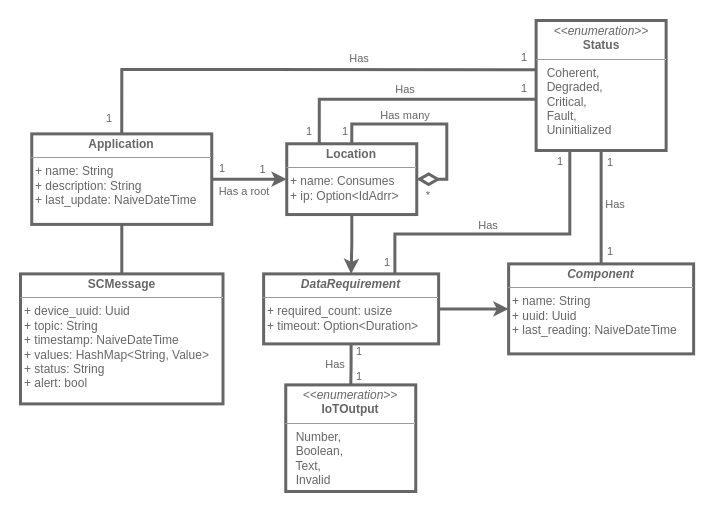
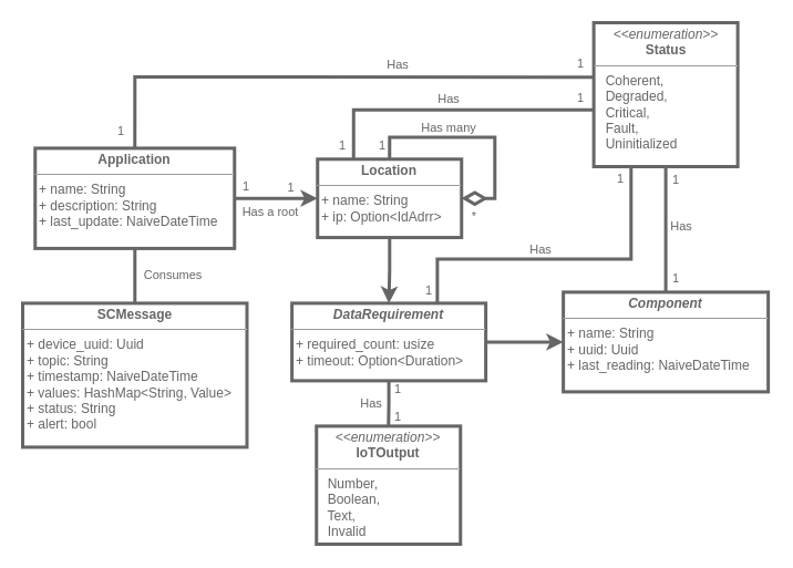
- <mxCell id="15" value="&lt;p style=&quot;margin:0px;margin-top:4px;text-align:center;&quot;&gt;&lt;b&gt;&lt;font color=&quot;#666666&quot;&gt;Location&lt;/font&gt;&lt;/b&gt;&lt;/p&gt;&lt;hr size=&quot;1&quot;&gt;&lt;p style=&quot;margin:0px;margin-left:4px;&quot;&gt;&lt;span style=&quot;color: rgb(102, 102, 102); background-color: initial;&quot;&gt;+ name: Consumes&lt;/span&gt;&lt;br&gt;&lt;/p&gt;&lt;p style=&quot;margin:0px;margin-left:4px;&quot;&gt;&lt;span style=&quot;color: rgb(102, 102, 102); background-color: initial;&quot;&gt;+ ip: Option&amp;lt;IdAdrr&amp;gt;&lt;/span&gt;&lt;/p&gt;&lt;p style=&quot;margin:0px;margin-left:4px;&quot;&gt;&lt;br&gt;&lt;/p&gt;" style="verticalAlign=top;align=left;overflow=fill;fontSize=12;fontFamily=Helvetica;html=1;whiteSpace=wrap;labelBackgroundColor=none;fillColor=#ffffff;strokeColor=#666666;fontColor=#333333;strokeWidth=3;" parent="1" vertex="1"><mxGeometry x="286.25" y="143.27" width="130" height="70.77" as="geometry" /></mxCell>
+ <mxCell id="15" value="&lt;p style=&quot;margin:0px;margin-top:4px;text-align:center;&quot;&gt;&lt;b&gt;&lt;font color=&quot;#666666&quot;&gt;Location&lt;/font&gt;&lt;/b&gt;&lt;/p&gt;&lt;hr size=&quot;1&quot;&gt;&lt;p style=&quot;margin:0px;margin-left:4px;&quot;&gt;&lt;span style=&quot;color: rgb(102, 102, 102); background-color: initial;&quot;&gt;+ name: String&lt;/span&gt;&lt;br&gt;&lt;/p&gt;&lt;p style=&quot;margin:0px;margin-left:4px;&quot;&gt;&lt;span style=&quot;color: rgb(102, 102, 102); background-color: initial;&quot;&gt;+ ip: Option&amp;lt;IdAdrr&amp;gt;&lt;/span&gt;&lt;/p&gt;&lt;p style=&quot;margin:0px;margin-left:4px;&quot;&gt;&lt;br&gt;&lt;/p&gt;" style="verticalAlign=top;align=left;overflow=fill;fontSize=12;fontFamily=Helvetica;html=1;whiteSpace=wrap;labelBackgroundColor=none;fillColor=#ffffff;strokeColor=#666666;fontColor=#333333;strokeWidth=3;" parent="1" vertex="1"><mxGeometry x="286.25" y="143.27" width="130" height="70.77" as="geometry" /></mxCell>
+ <mxCell id="19" value="&lt;font color=&quot;#666666&quot;&gt;Consumes&lt;/font&gt;" style="text;html=1;strokeColor=none;fillColor=none;align=center;verticalAlign=middle;whiteSpace=wrap;rounded=0;fontSize=11;fontFamily=Helvetica;fontColor=default;" parent="1" vertex="1"><mxGeometry x="126.13" y="233.39" width="60" height="30" as="geometry" /></mxCell>
